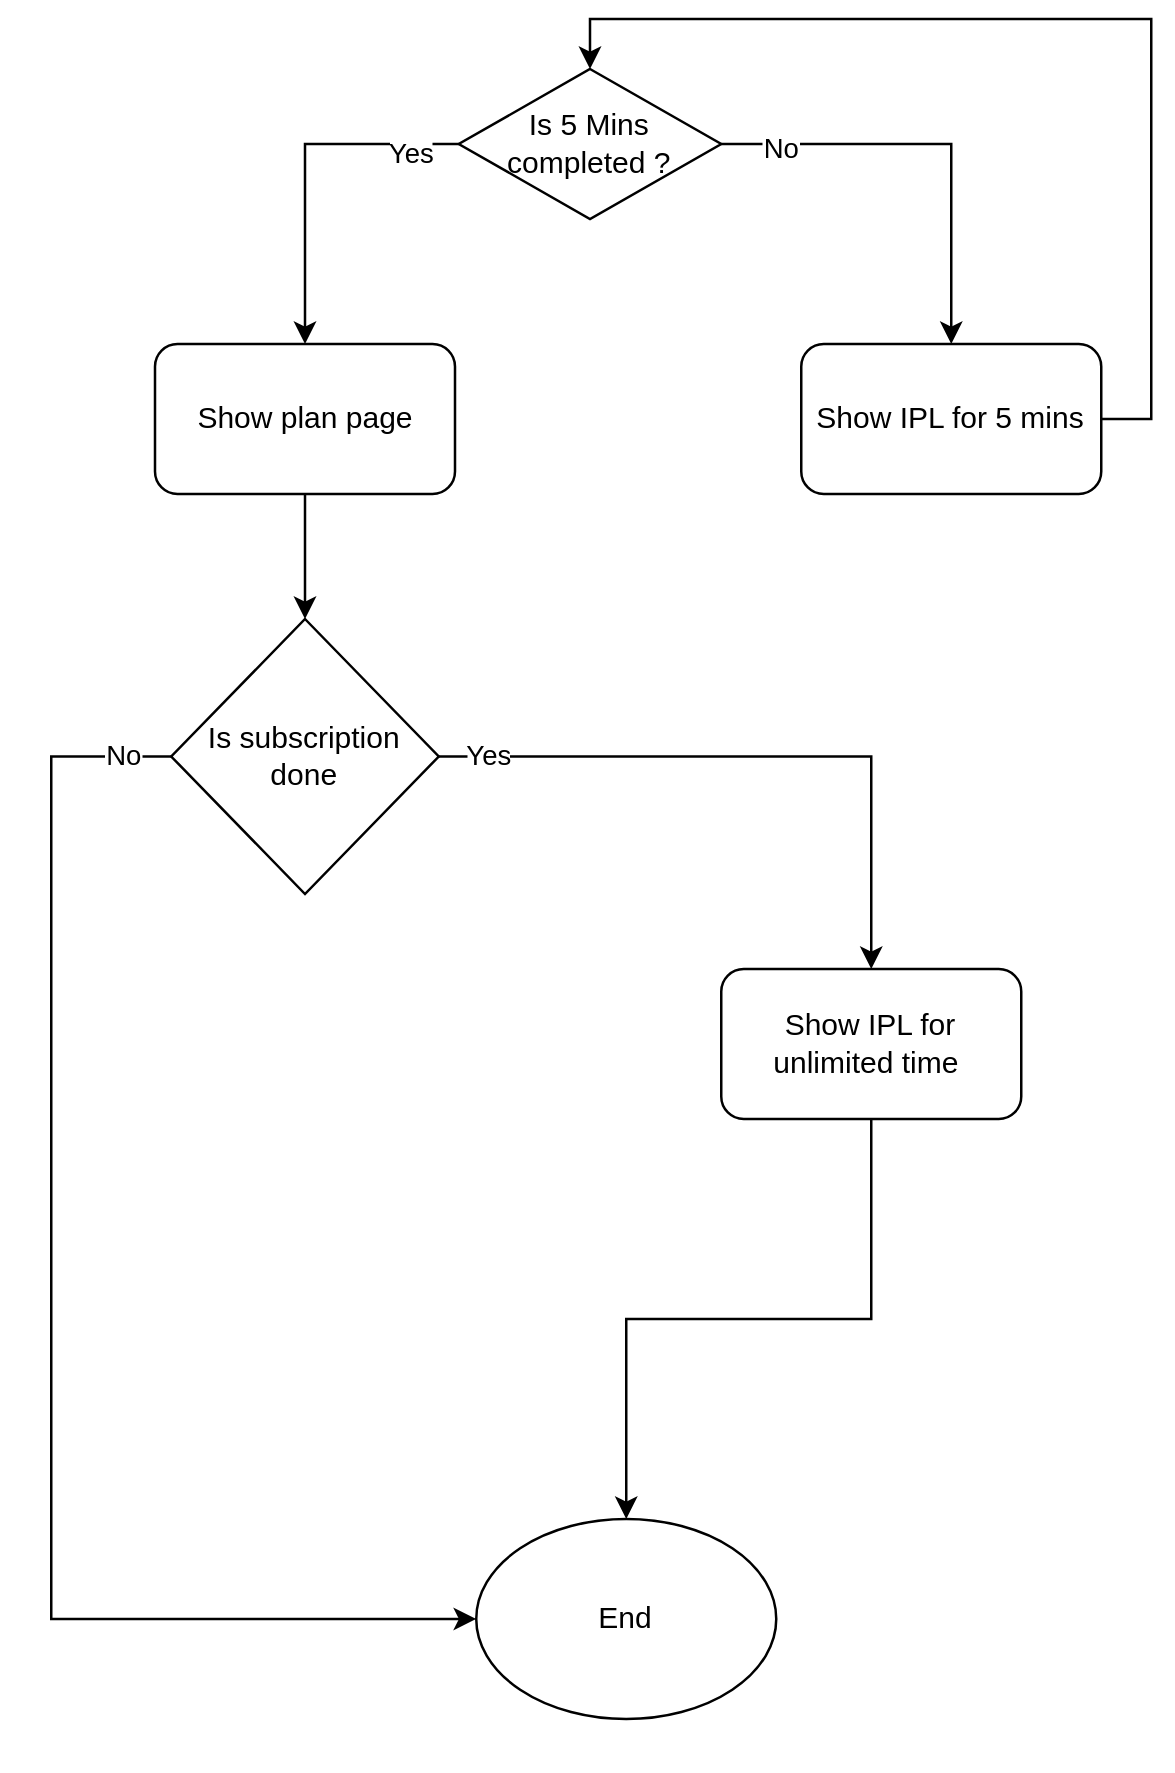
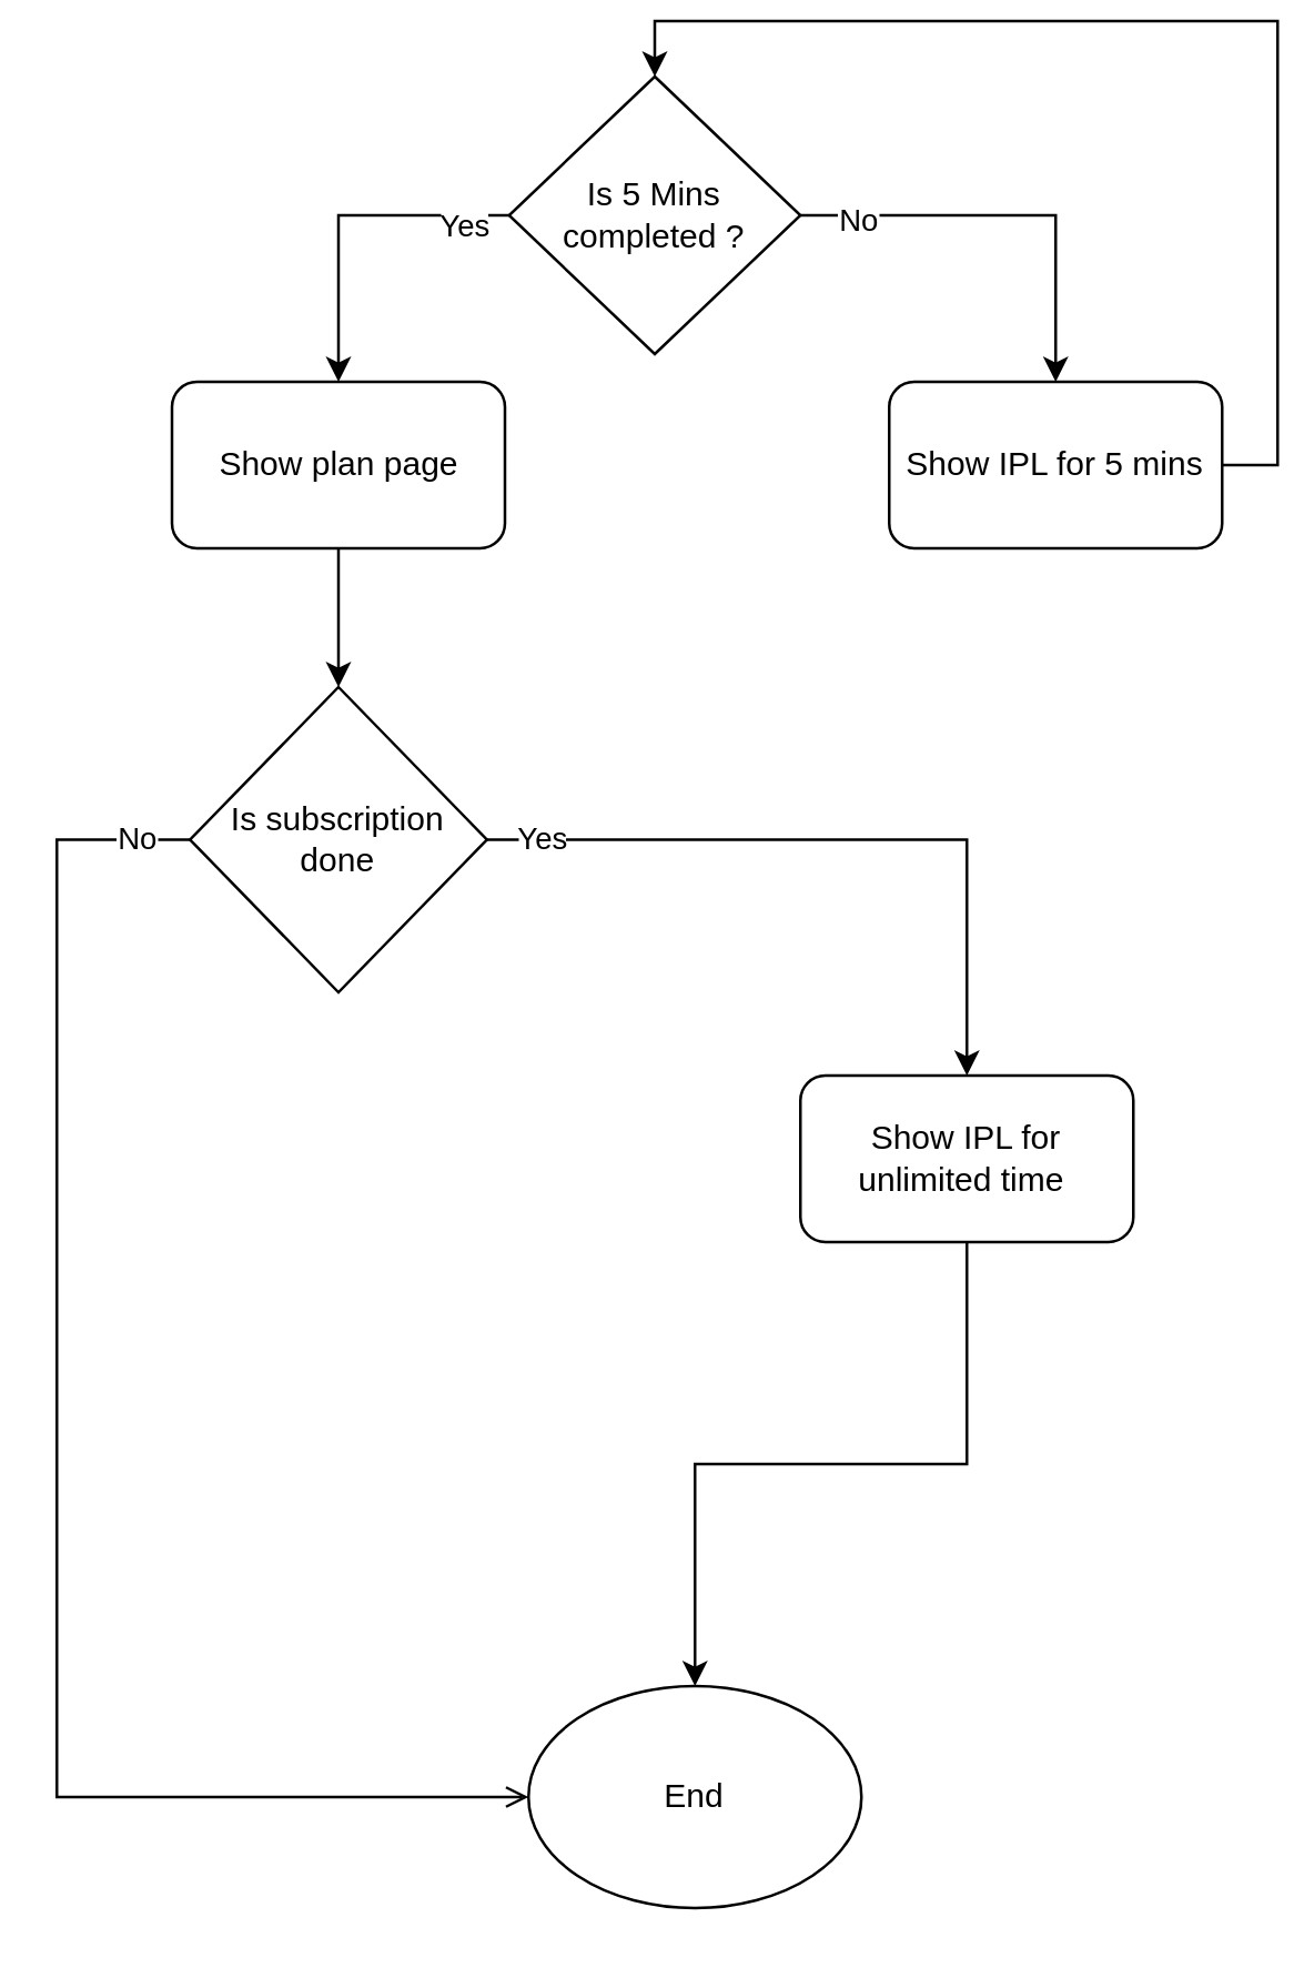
- <mxCell id="6" value="Is 5 Mins completed ?" style="rhombus;whiteSpace=wrap;html=1;" vertex="1" parent="1"><mxGeometry x="183" y="20" width="105" height="60" as="geometry" /></mxCell>
+ <mxCell id="6" value="Is 5 Mins completed ?" style="rhombus;whiteSpace=wrap;html=1;" vertex="1" parent="1"><mxGeometry x="183" y="20" width="105" height="100" as="geometry" /></mxCell>
- <mxCell id="12" style="edgeStyle=orthogonalEdgeStyle;rounded=0;orthogonalLoop=1;jettySize=auto;html=1;exitX=0;exitY=0.5;exitDx=0;exitDy=0;entryX=0;entryY=0.5;entryDx=0;entryDy=0;" edge="1" parent="1" source="16" target="7"><mxGeometry relative="1" as="geometry"><Array as="points"><mxPoint x="20" y="295" /><mxPoint x="20" y="640" /></Array></mxGeometry></mxCell>
+ <mxCell id="12" style="edgeStyle=orthogonalEdgeStyle;rounded=0;orthogonalLoop=1;jettySize=auto;html=1;exitX=0;exitY=0.5;exitDx=0;exitDy=0;entryX=0;entryY=0.5;entryDx=0;entryDy=0;endArrow=open;" edge="1" parent="1" source="16" target="7"><mxGeometry relative="1" as="geometry"><Array as="points"><mxPoint x="20" y="295" /><mxPoint x="20" y="640" /></Array></mxGeometry></mxCell>
